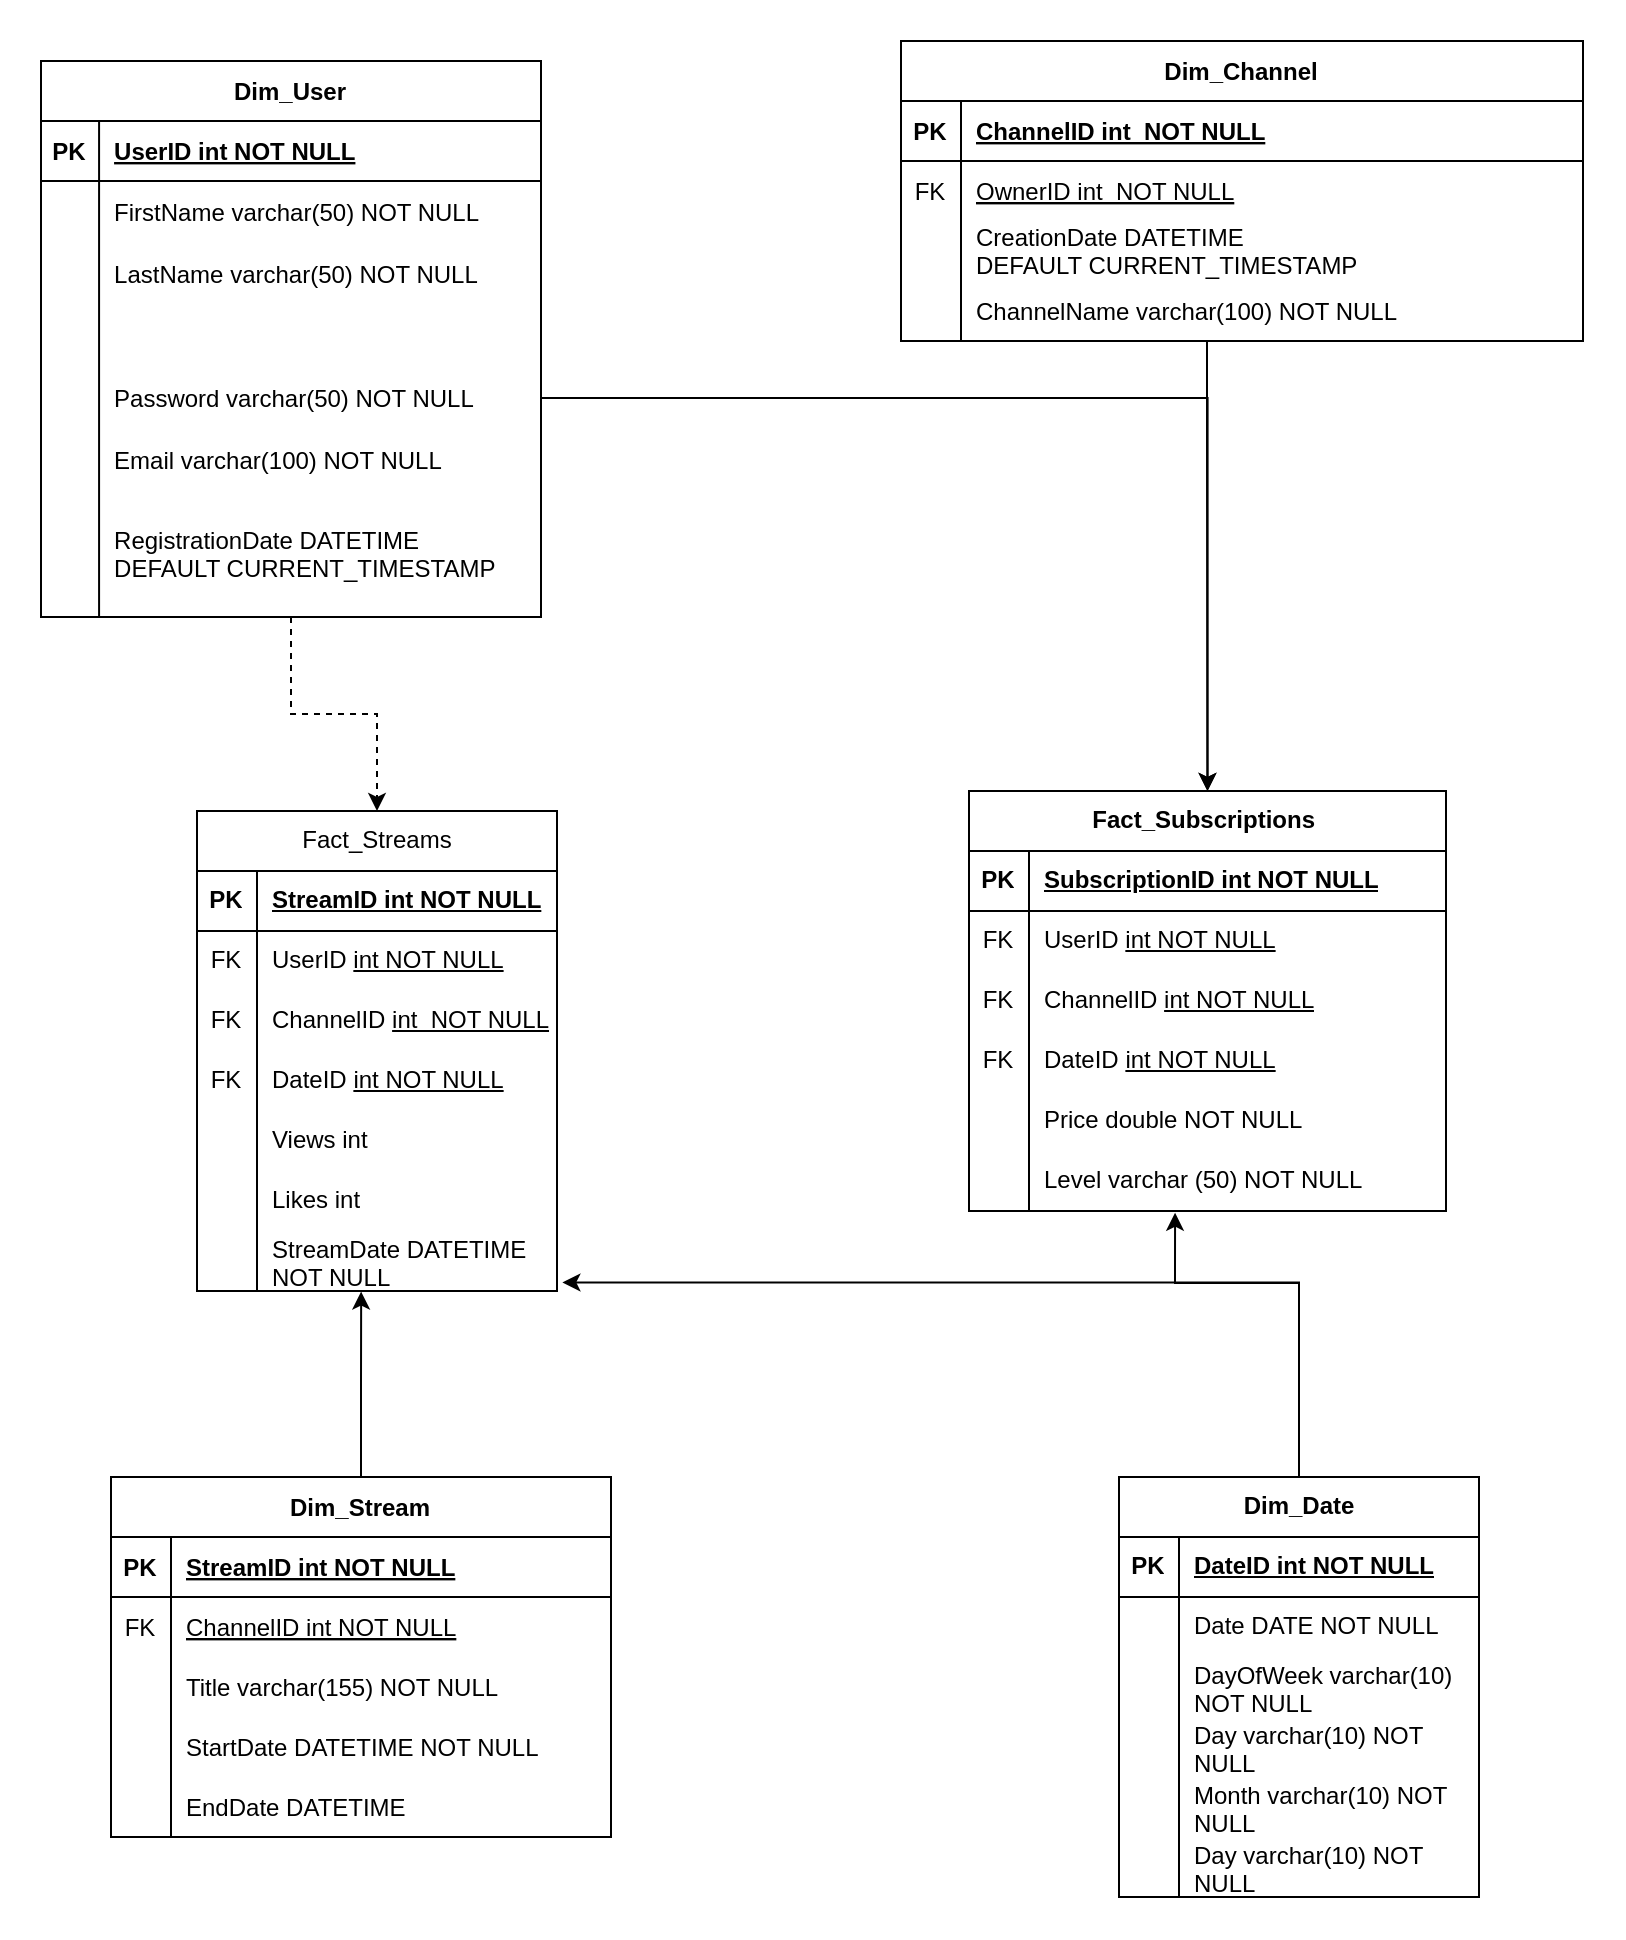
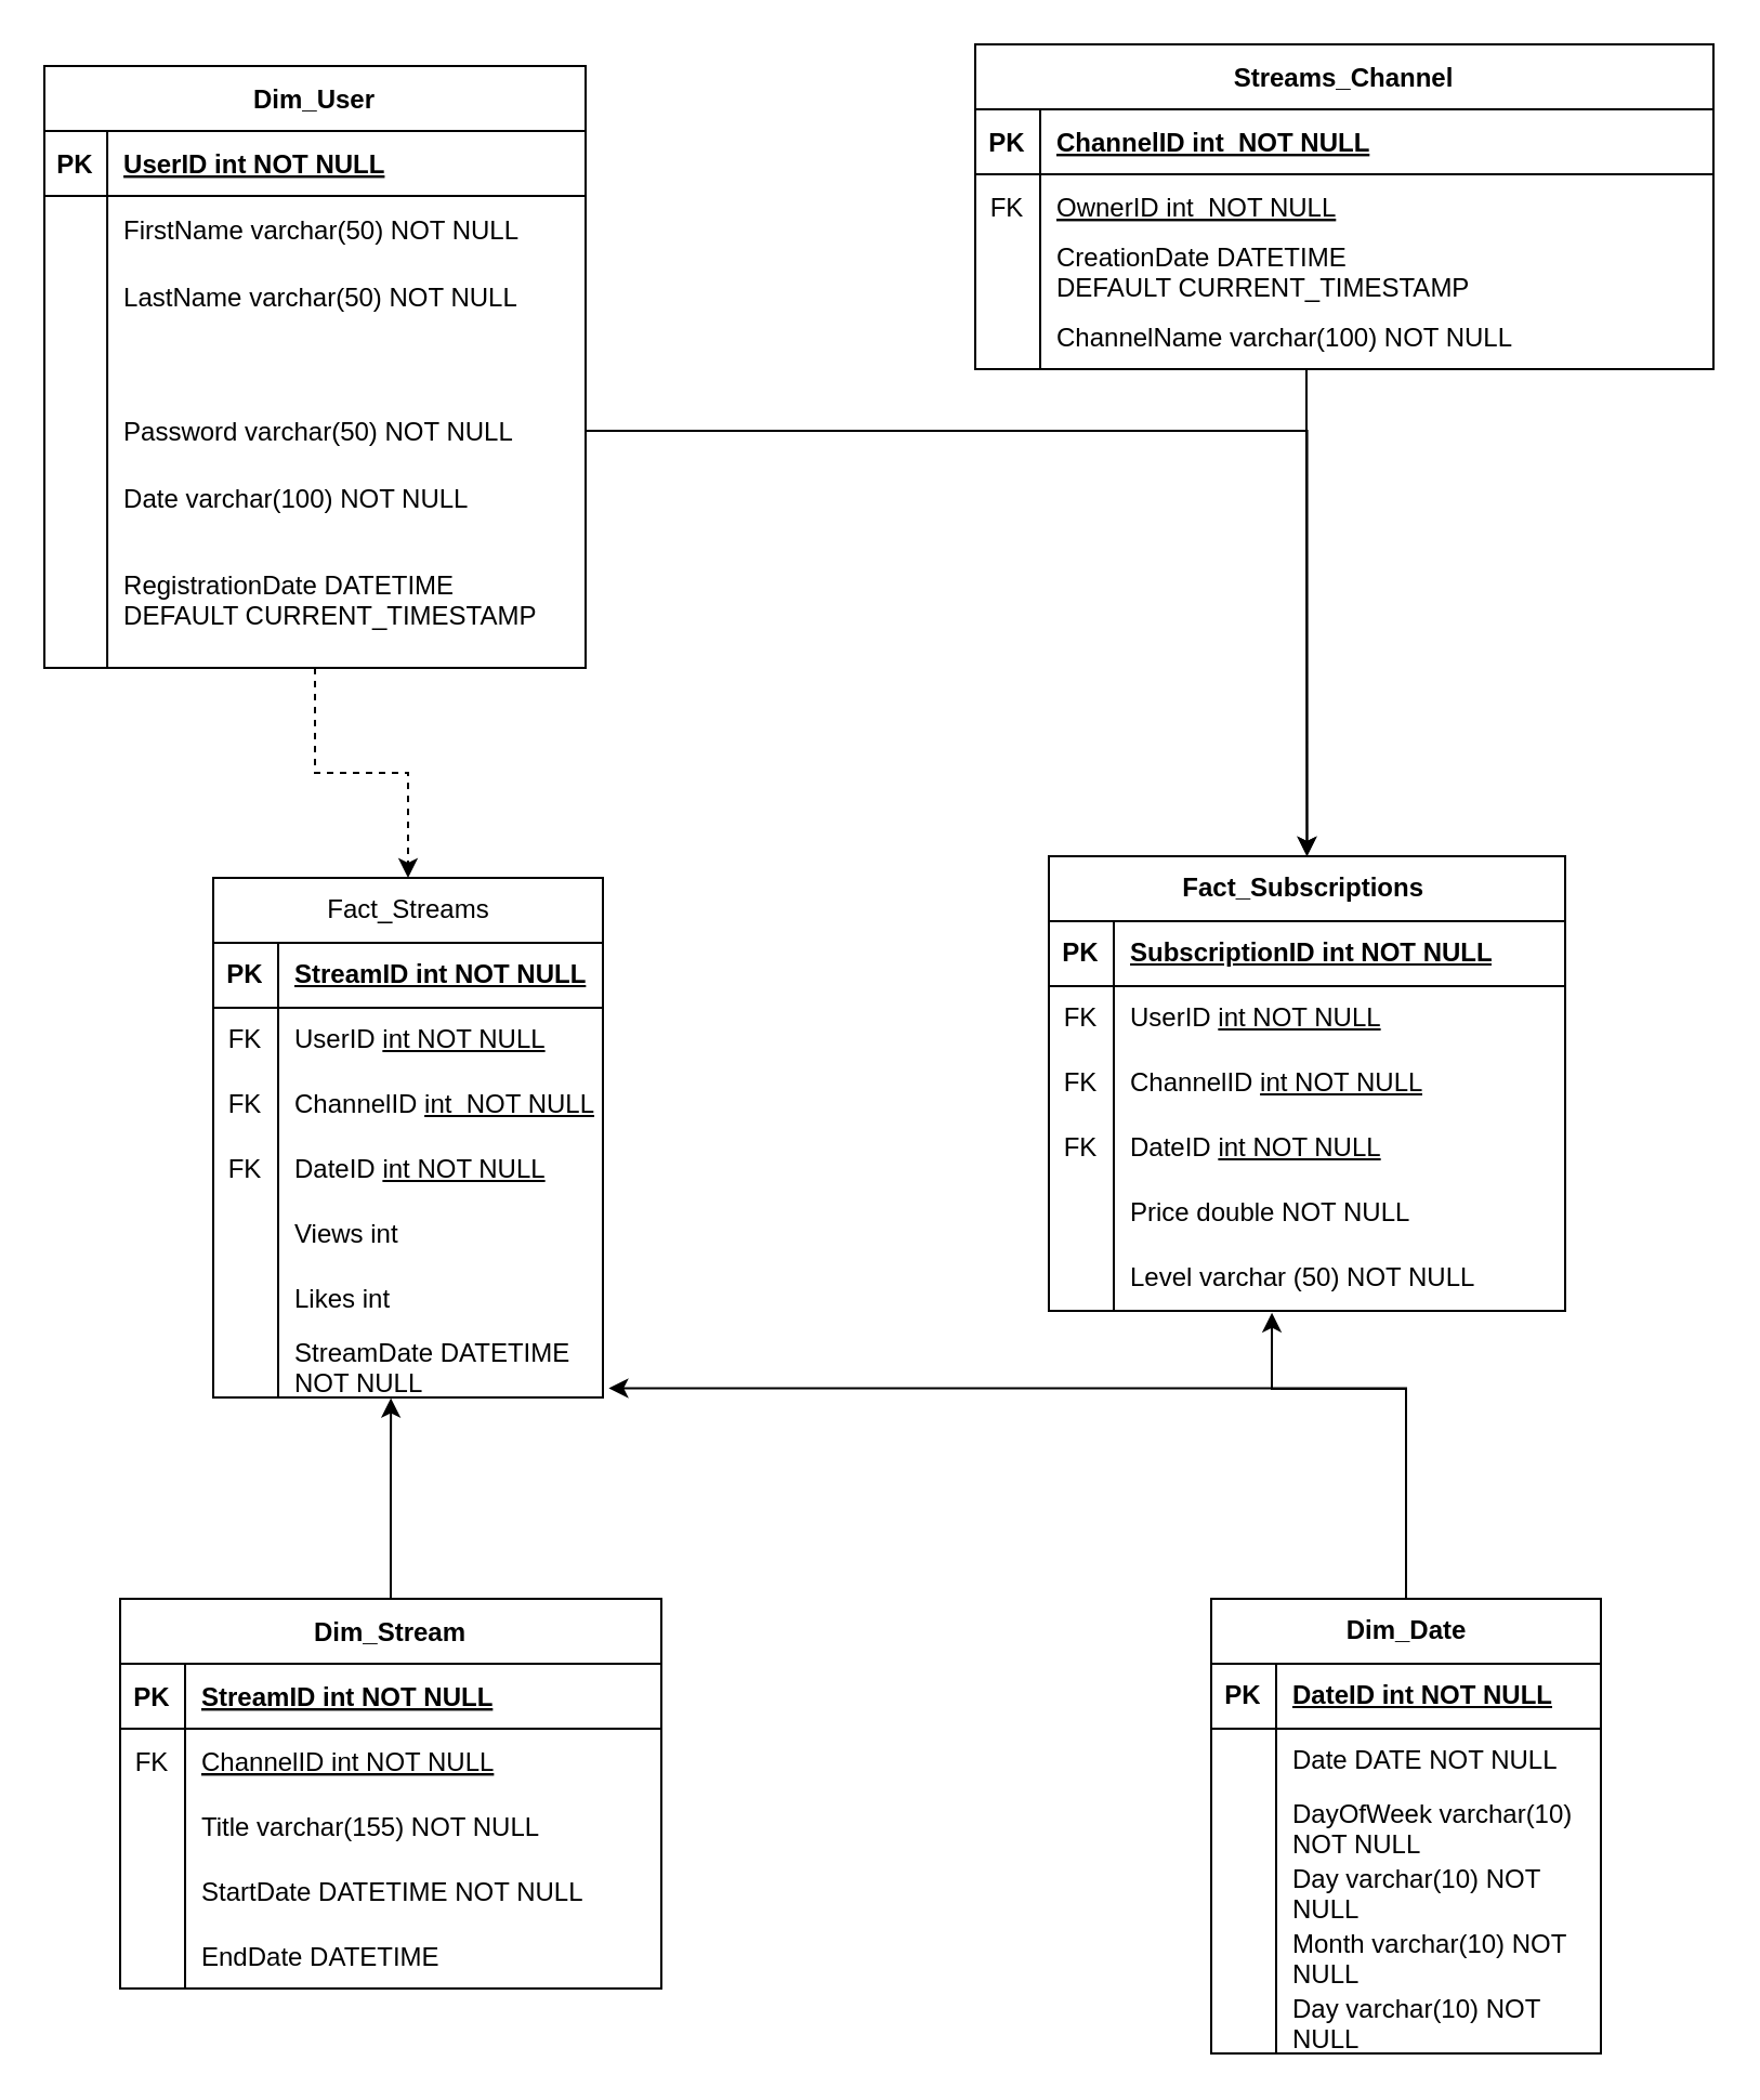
- <mxCell id="3" value="Dim_Channel" style="shape=table;startSize=30;container=1;collapsible=1;childLayout=tableLayout;fixedRows=1;rowLines=0;fontStyle=1;align=center;resizeLast=1;" vertex="1" parent="1"><mxGeometry x="450" y="20" width="341" height="150" as="geometry" /></mxCell>
+ <mxCell id="3" value="Streams_Channel" style="shape=table;startSize=30;container=1;collapsible=1;childLayout=tableLayout;fixedRows=1;rowLines=0;fontStyle=1;align=center;resizeLast=1;" vertex="1" parent="1"><mxGeometry x="450" y="20" width="341" height="150" as="geometry" /></mxCell>
- <mxCell id="50" value="Email varchar(100) NOT NULL" style="shape=partialRectangle;overflow=hidden;connectable=0;fillColor=none;top=0;left=0;bottom=0;right=0;align=left;spacingLeft=6;" vertex="1" parent="48"><mxGeometry x="29.036" width="220.964" height="31" as="geometry"><mxRectangle width="220.964" height="31" as="alternateBounds" /></mxGeometry></mxCell>
+ <mxCell id="50" value="Date varchar(100) NOT NULL" style="shape=partialRectangle;overflow=hidden;connectable=0;fillColor=none;top=0;left=0;bottom=0;right=0;align=left;spacingLeft=6;" vertex="1" parent="48"><mxGeometry x="29.036" width="220.964" height="31" as="geometry"><mxRectangle width="220.964" height="31" as="alternateBounds" /></mxGeometry></mxCell>
